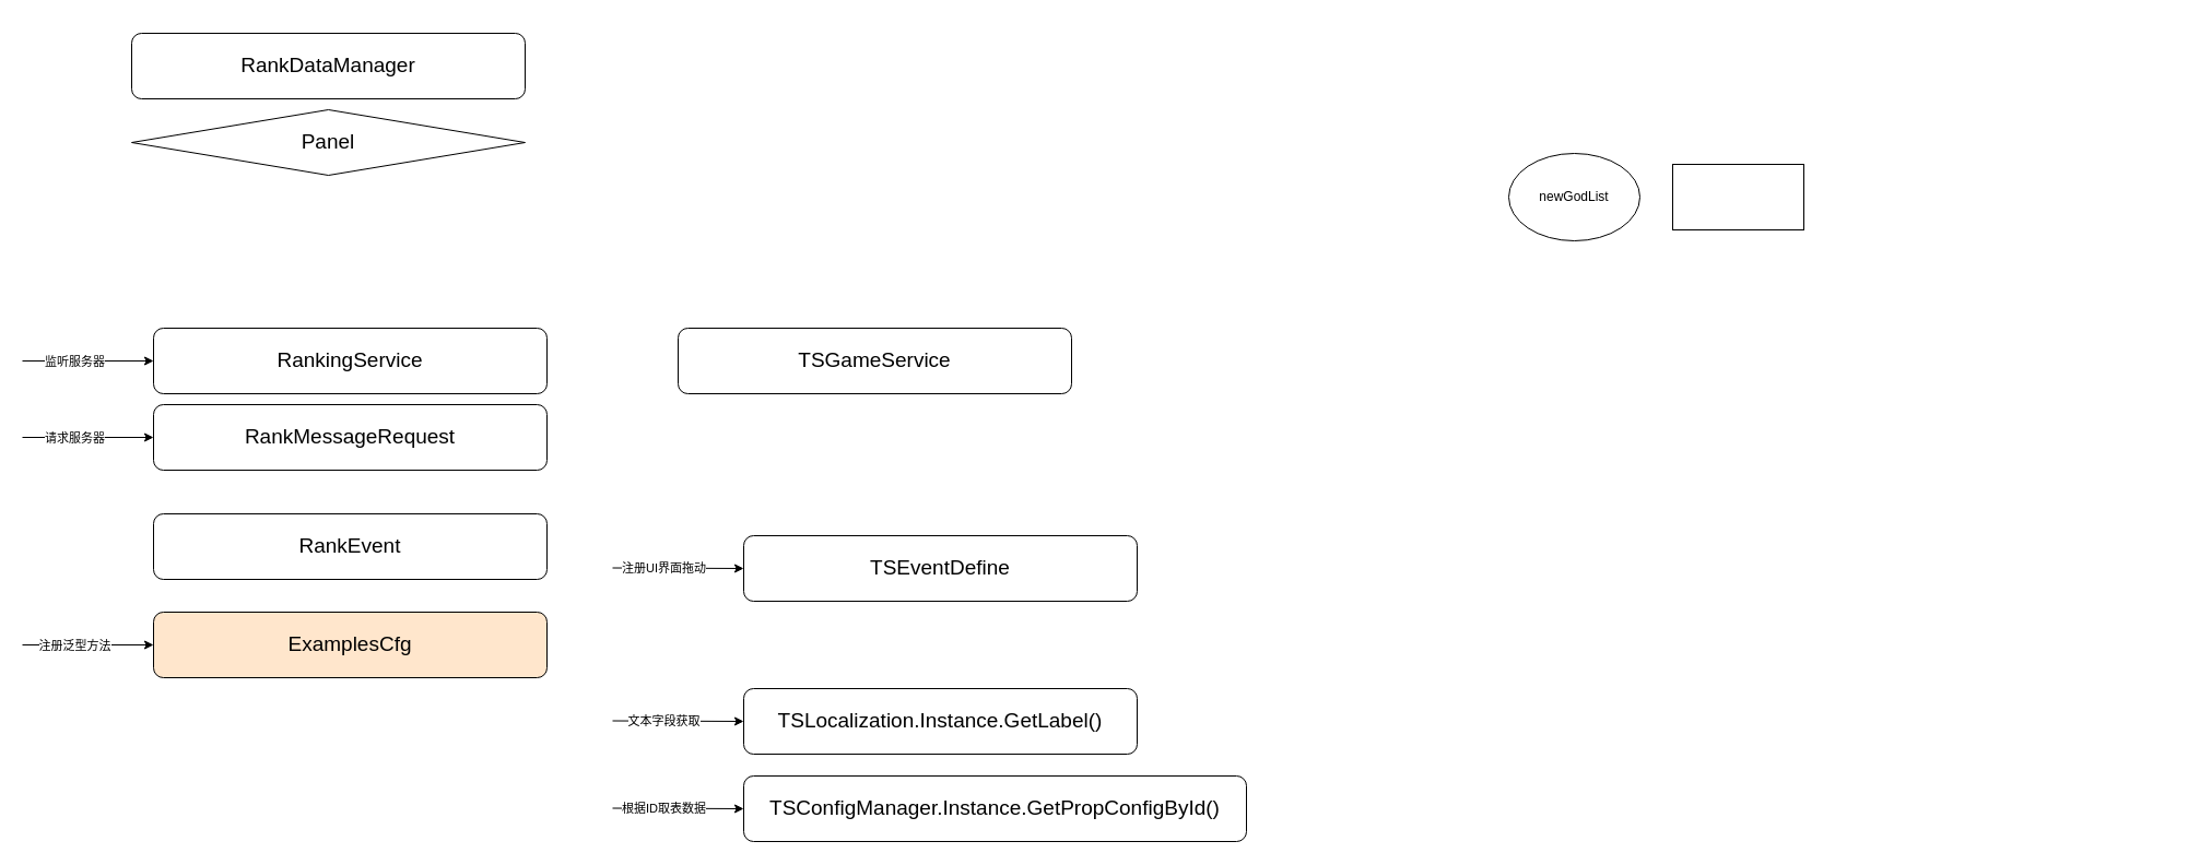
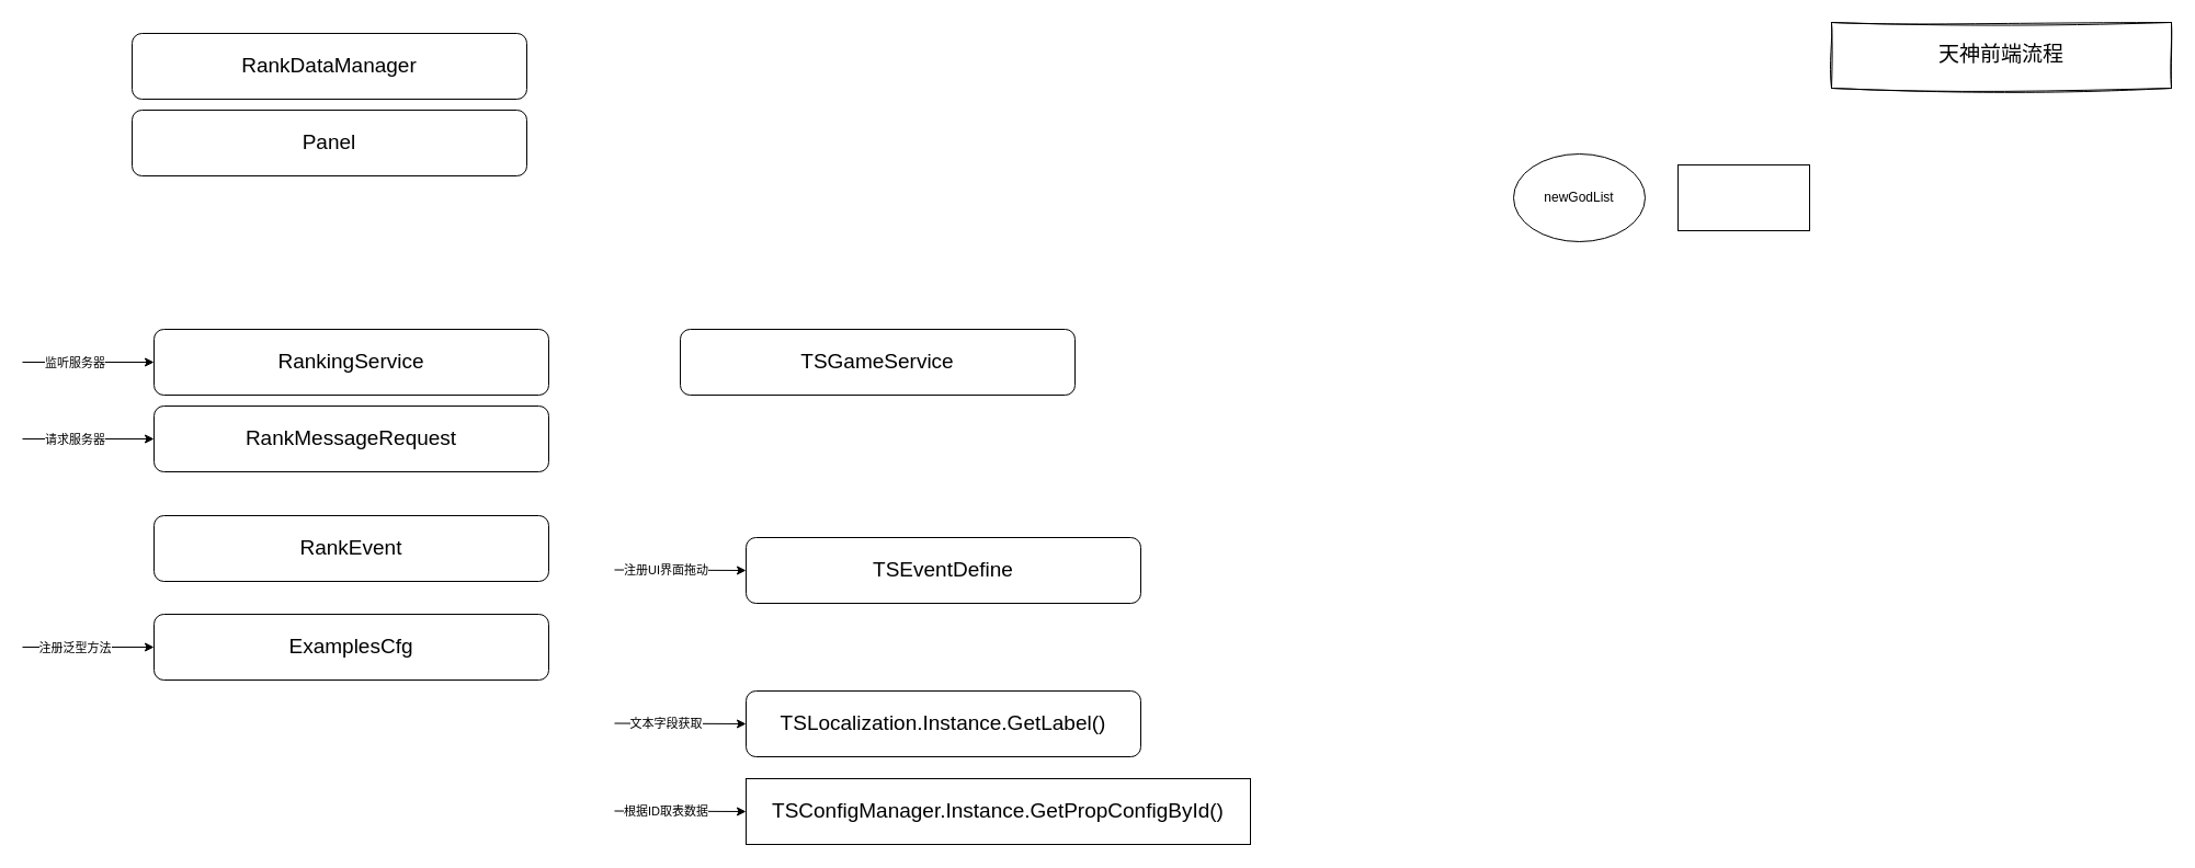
+ <mxCell id="21" value="天神前端流程" style="text;html=1;align=center;verticalAlign=middle;whiteSpace=wrap;rounded=0;fillColor=default;strokeColor=default;glass=0;sketch=1;curveFitting=1;jiggle=2;fontSize=19;" parent="1" vertex="1"><mxGeometry x="1670" y="20" width="310" height="60" as="geometry" /></mxCell>
- <mxCell id="2" value="Panel" style="rhombus;whiteSpace=wrap;html=1;fontSize=19;" parent="1" vertex="1"><mxGeometry x="120" y="100" width="360" height="60" as="geometry" /></mxCell>
+ <mxCell id="2" value="Panel" style="rounded=1;whiteSpace=wrap;html=1;fontSize=19;" parent="1" vertex="1"><mxGeometry x="120" y="100" width="360" height="60" as="geometry" /></mxCell>
- <mxCell id="24" value="ExamplesCfg" style="rounded=1;whiteSpace=wrap;html=1;fontSize=19;fillColor=#ffe6cc;" vertex="1" parent="1"><mxGeometry x="140" y="560" width="360" height="60" as="geometry" /></mxCell>
+ <mxCell id="24" value="ExamplesCfg" style="rounded=1;whiteSpace=wrap;html=1;fontSize=19;" vertex="1" parent="1"><mxGeometry x="140" y="560" width="360" height="60" as="geometry" /></mxCell>
- <mxCell id="18" value="TSConfigManager.Instance.GetPropConfigById()" style="rounded=1;whiteSpace=wrap;html=1;fontSize=19;" parent="1" vertex="1"><mxGeometry x="680" y="710" width="460" height="60" as="geometry" /></mxCell>
+ <mxCell id="18" value="TSConfigManager.Instance.GetPropConfigById()" style="whiteSpace=wrap;html=1;fontSize=19;rounded=0;" parent="1" vertex="1"><mxGeometry x="680" y="710" width="460" height="60" as="geometry" /></mxCell>
